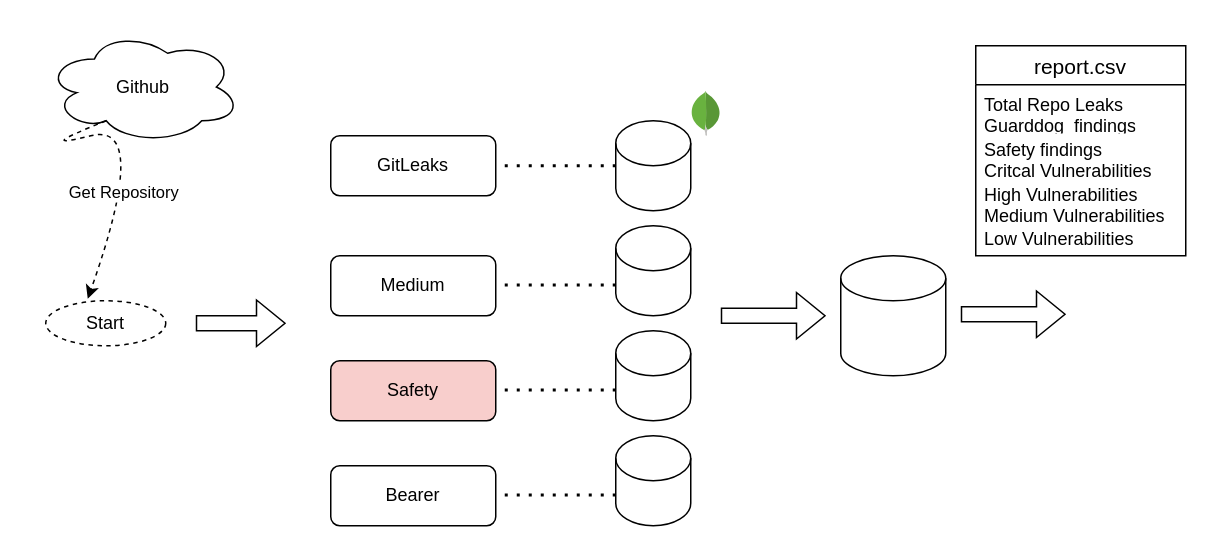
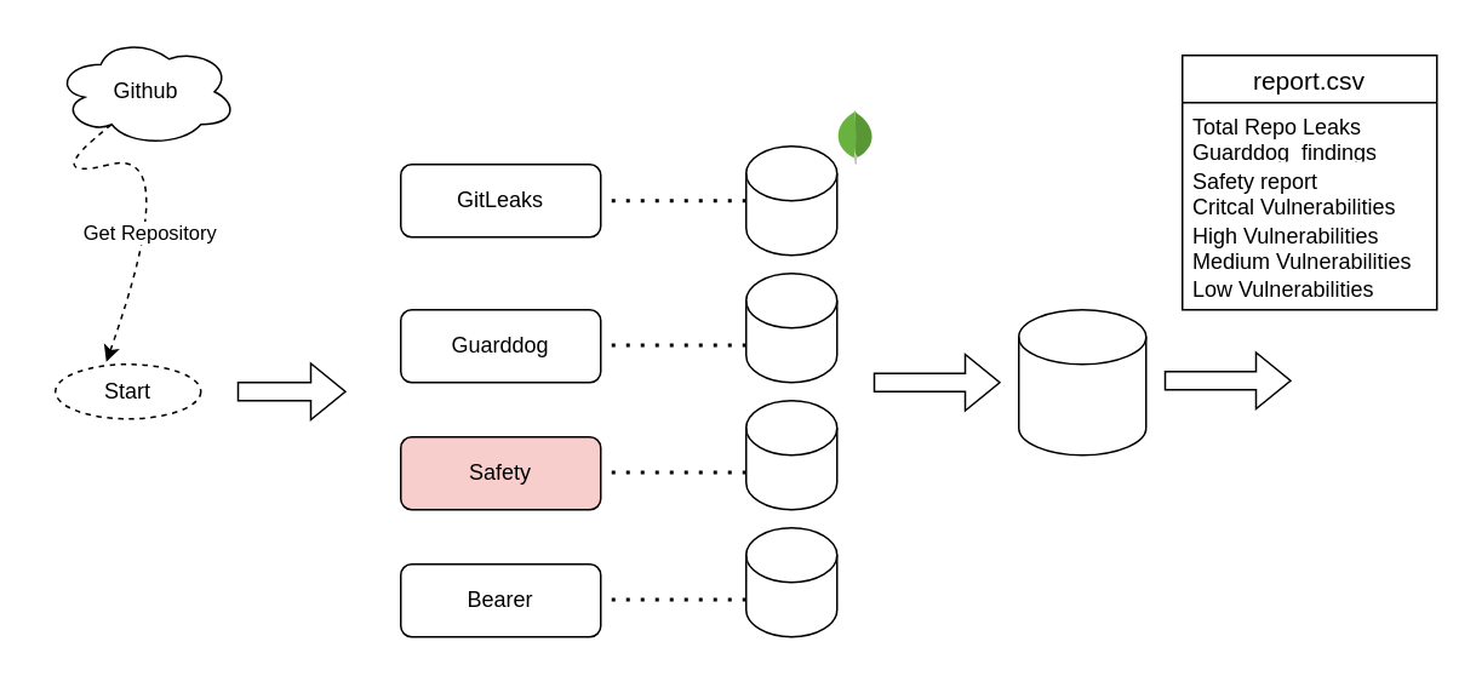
- <mxCell id="11" value="Github" style="ellipse;shape=cloud;whiteSpace=wrap;html=1;" vertex="1" parent="1"><mxGeometry x="30" y="20" width="130" height="75" as="geometry" /></mxCell>
+ <mxCell id="11" value="Github" style="ellipse;shape=cloud;whiteSpace=wrap;html=1;" vertex="1" parent="1"><mxGeometry y="20" width="100" height="60" as="geometry" x="30" /></mxCell>
- <mxCell id="25" value="Safety findings&lt;div&gt;Critcal Vulnerabilities&lt;/div&gt;" style="text;strokeColor=none;fillColor=none;spacingLeft=4;spacingRight=4;overflow=hidden;rotatable=0;points=[[0,0.5],[1,0.5]];portConstraint=eastwest;fontSize=12;whiteSpace=wrap;html=1;" vertex="1" parent="23"><mxGeometry y="56" width="140" height="30" as="geometry" /></mxCell>
+ <mxCell id="25" value="Safety report&lt;div&gt;Critcal Vulnerabilities&lt;/div&gt;" style="text;strokeColor=none;fillColor=none;spacingLeft=4;spacingRight=4;overflow=hidden;rotatable=0;points=[[0,0.5],[1,0.5]];portConstraint=eastwest;fontSize=12;whiteSpace=wrap;html=1;" vertex="1" parent="23"><mxGeometry y="56" width="140" height="30" as="geometry" /></mxCell>
- <mxCell id="3" value="Medium" style="rounded=1;whiteSpace=wrap;html=1;" vertex="1" parent="1"><mxGeometry x="220" y="170" width="110" height="40" as="geometry" /></mxCell>
+ <mxCell id="3" value="Guarddog" style="rounded=1;whiteSpace=wrap;html=1;" vertex="1" parent="1"><mxGeometry x="220" y="170" width="110" height="40" as="geometry" /></mxCell>
